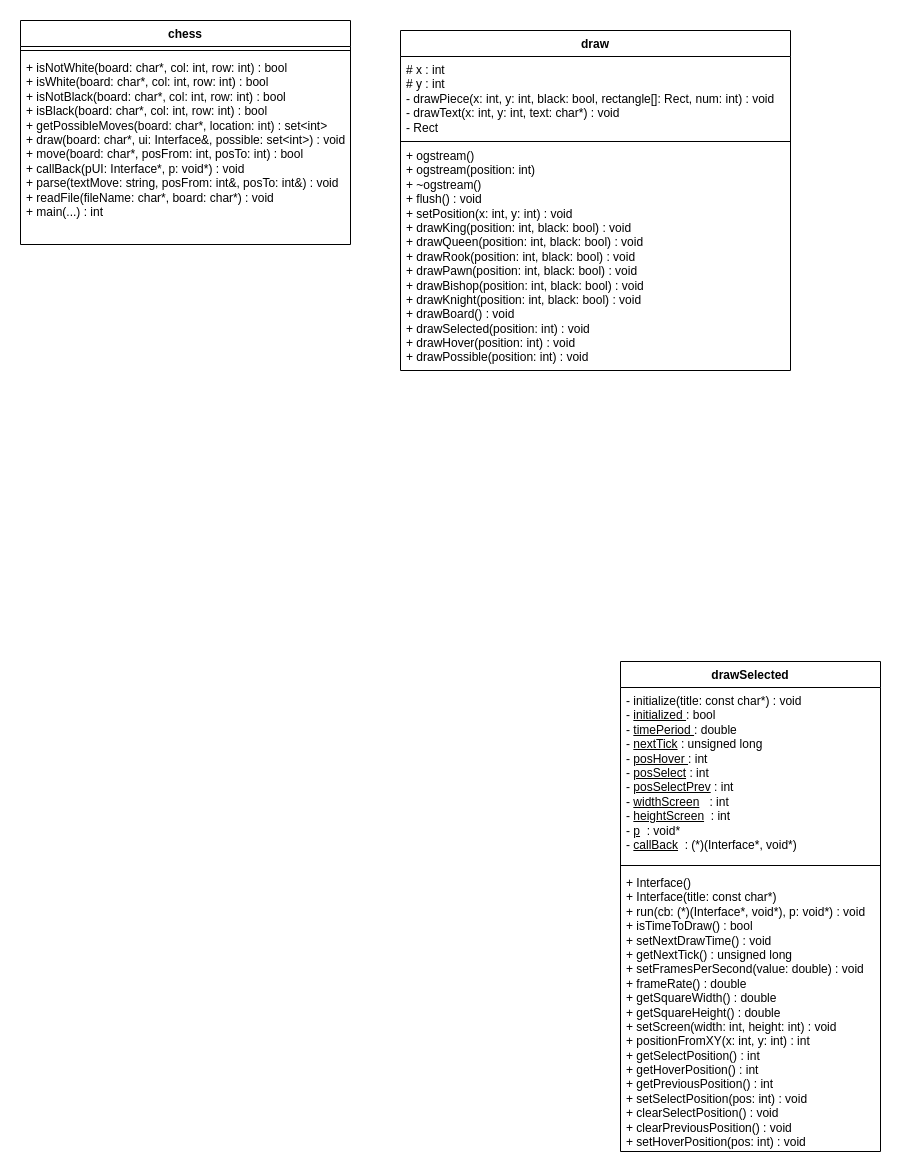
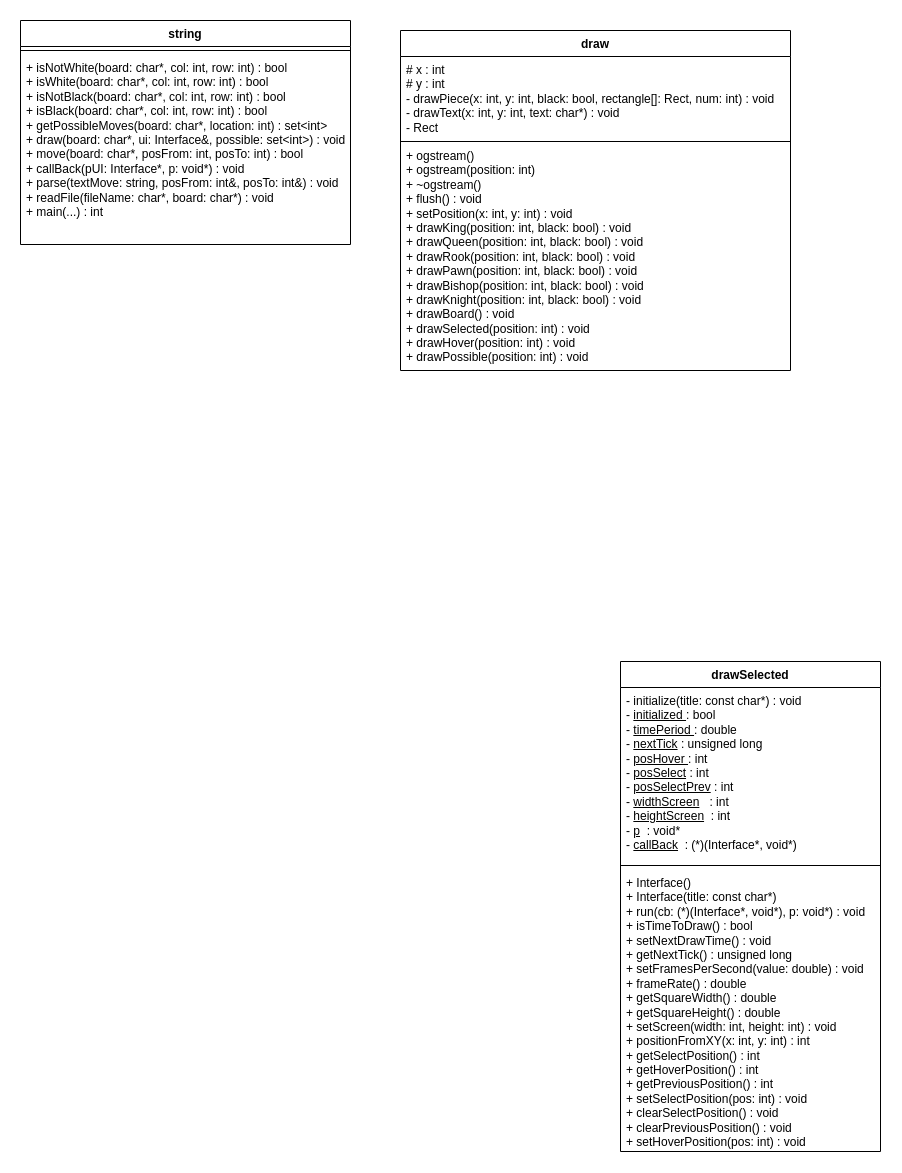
- <mxCell id="2" value="chess" style="swimlane;fontStyle=1;align=center;verticalAlign=top;childLayout=stackLayout;horizontal=1;startSize=26;horizontalStack=0;resizeParent=1;resizeParentMax=0;resizeLast=0;collapsible=1;marginBottom=0;whiteSpace=wrap;html=1;" vertex="1" parent="1"><mxGeometry x="20" y="20" width="330" height="224" as="geometry" /></mxCell>
+ <mxCell id="2" value="string" style="swimlane;fontStyle=1;align=center;verticalAlign=top;childLayout=stackLayout;horizontal=1;startSize=26;horizontalStack=0;resizeParent=1;resizeParentMax=0;resizeLast=0;collapsible=1;marginBottom=0;whiteSpace=wrap;html=1;" vertex="1" parent="1"><mxGeometry x="20" y="20" width="330" height="224" as="geometry" /></mxCell>
